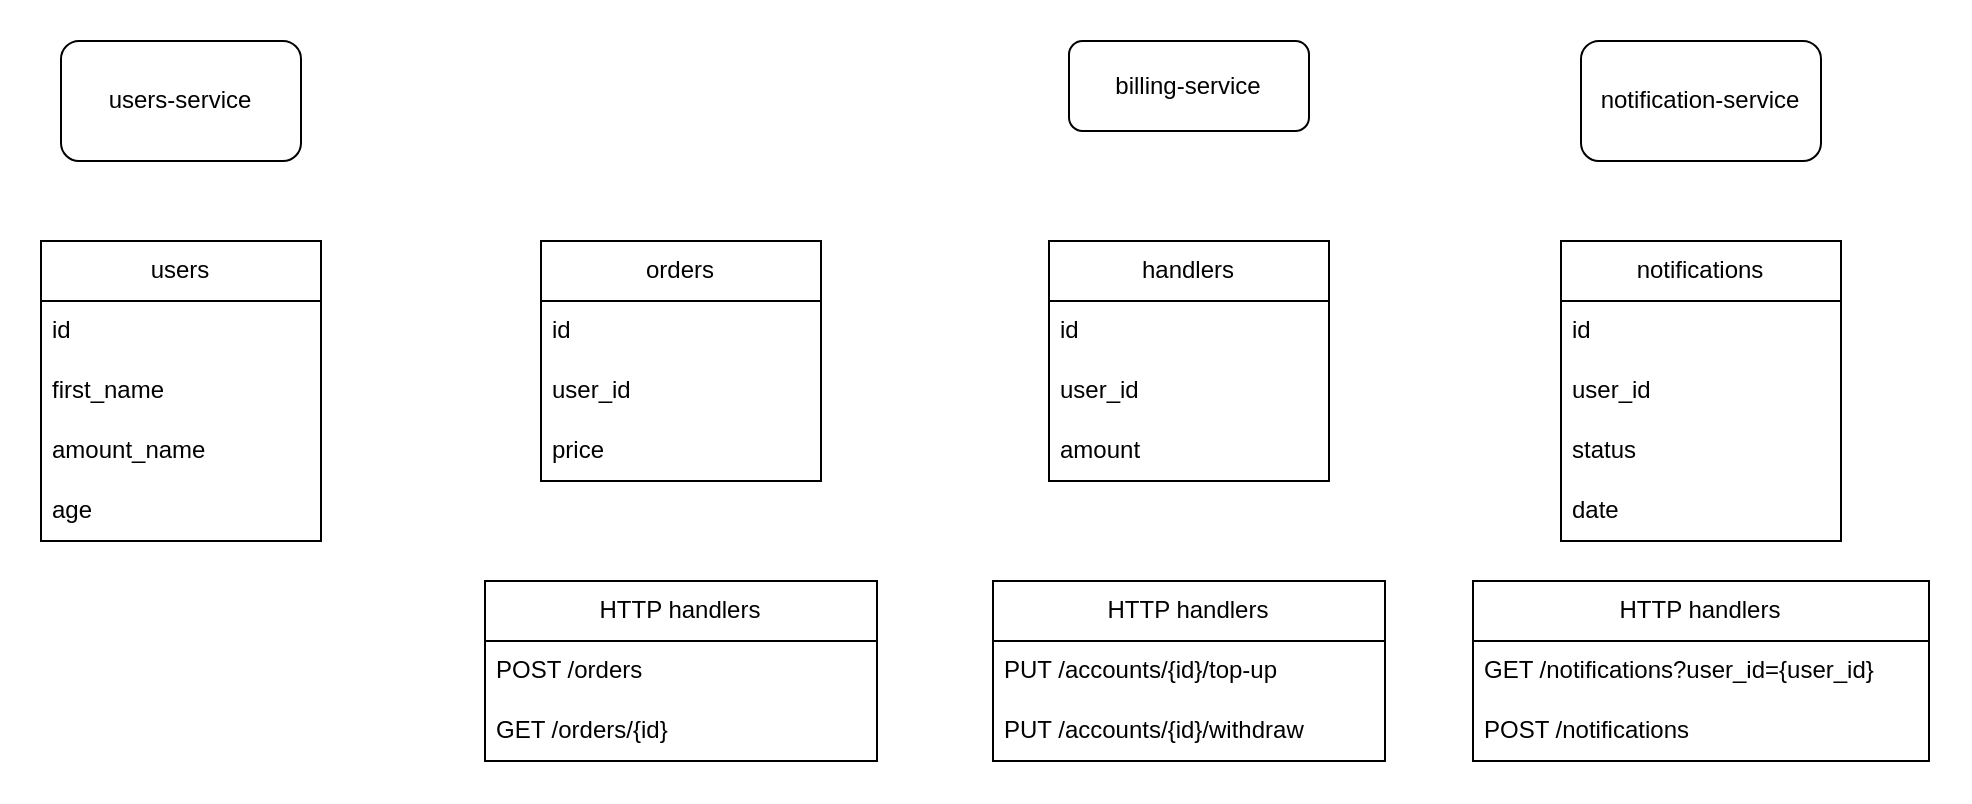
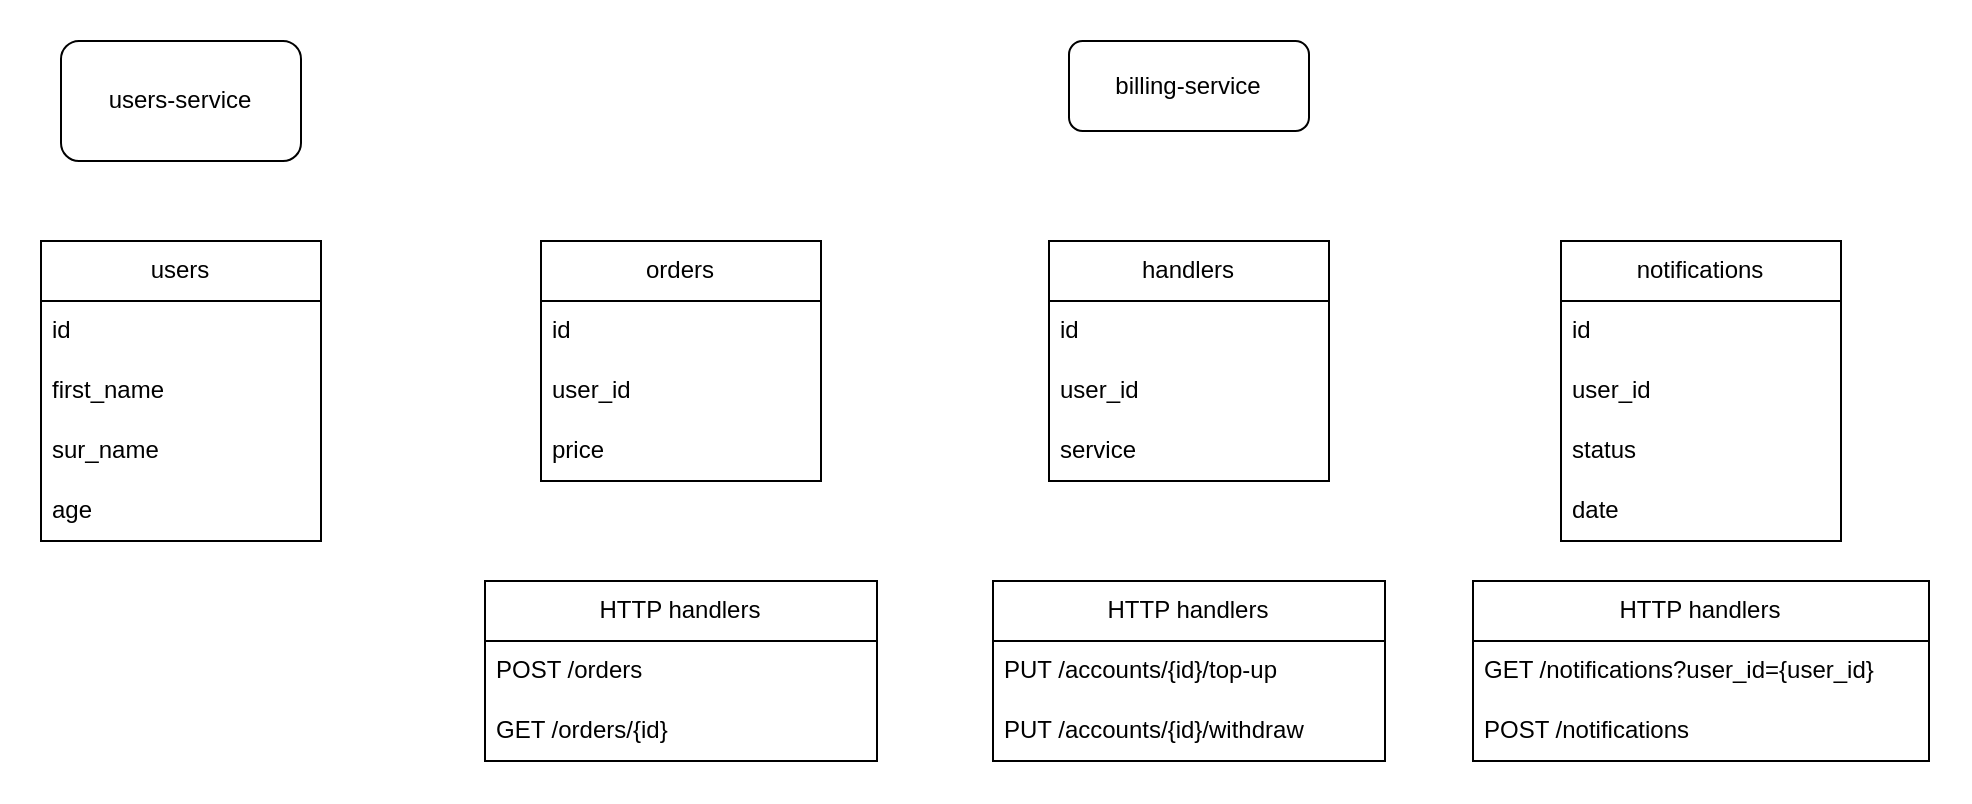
- <mxCell id="2" value="notification-service" style="rounded=1;whiteSpace=wrap;html=1;" vertex="1" parent="1"><mxGeometry x="790" y="20" width="120" height="60" as="geometry" /></mxCell>
- <mxCell id="16" value="amount_name" style="text;strokeColor=none;fillColor=none;align=left;verticalAlign=middle;spacingLeft=4;spacingRight=4;overflow=hidden;points=[[0,0.5],[1,0.5]];portConstraint=eastwest;rotatable=0;whiteSpace=wrap;html=1;" vertex="1" parent="13"><mxGeometry y="90" width="140" height="30" as="geometry" /></mxCell>
+ <mxCell id="16" value="sur_name" style="text;strokeColor=none;fillColor=none;align=left;verticalAlign=middle;spacingLeft=4;spacingRight=4;overflow=hidden;points=[[0,0.5],[1,0.5]];portConstraint=eastwest;rotatable=0;whiteSpace=wrap;html=1;" vertex="1" parent="13"><mxGeometry y="90" width="140" height="30" as="geometry" /></mxCell>
- <mxCell id="7" value="amount" style="text;strokeColor=none;fillColor=none;align=left;verticalAlign=middle;spacingLeft=4;spacingRight=4;overflow=hidden;points=[[0,0.5],[1,0.5]];portConstraint=eastwest;rotatable=0;whiteSpace=wrap;html=1;" vertex="1" parent="4"><mxGeometry y="90" width="140" height="30" as="geometry" /></mxCell>
+ <mxCell id="7" value="service" style="text;strokeColor=none;fillColor=none;align=left;verticalAlign=middle;spacingLeft=4;spacingRight=4;overflow=hidden;points=[[0,0.5],[1,0.5]];portConstraint=eastwest;rotatable=0;whiteSpace=wrap;html=1;" vertex="1" parent="4"><mxGeometry y="90" width="140" height="30" as="geometry" /></mxCell>
